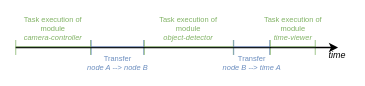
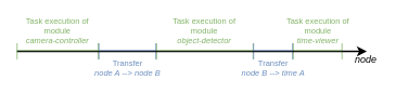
- <mxCell id="13" value="time" style="text;html=1;align=center;verticalAlign=middle;whiteSpace=wrap;rounded=0;fontStyle=2" vertex="1" parent="1"><mxGeometry x="434.5" y="63" width="30" height="20" as="geometry" /></mxCell>
+ <mxCell id="13" value="node" style="text;html=1;align=center;verticalAlign=middle;whiteSpace=wrap;rounded=0;fontStyle=2" vertex="1" parent="1"><mxGeometry x="434.5" y="63" width="30" height="20" as="geometry" /></mxCell>
